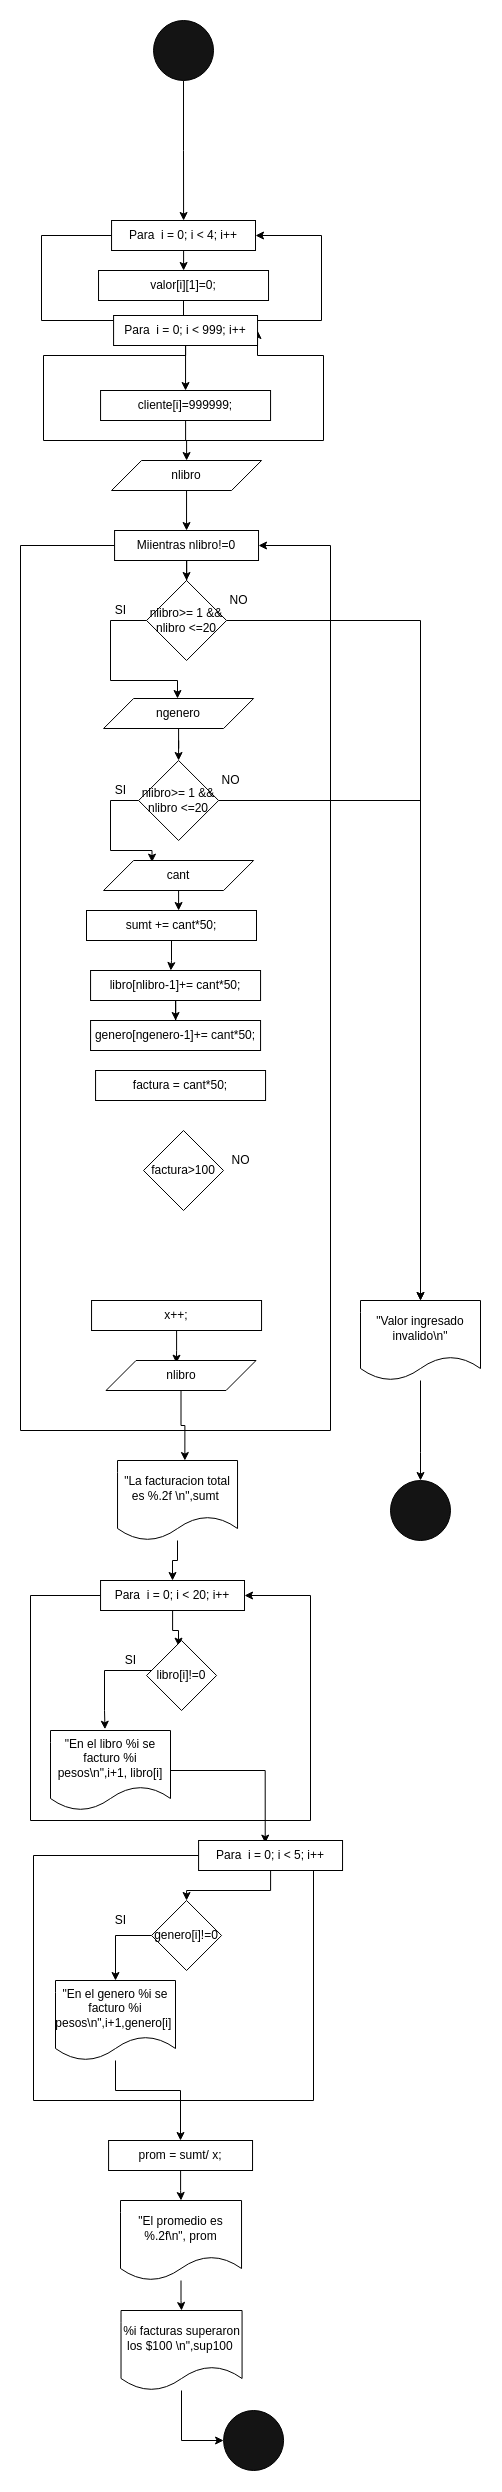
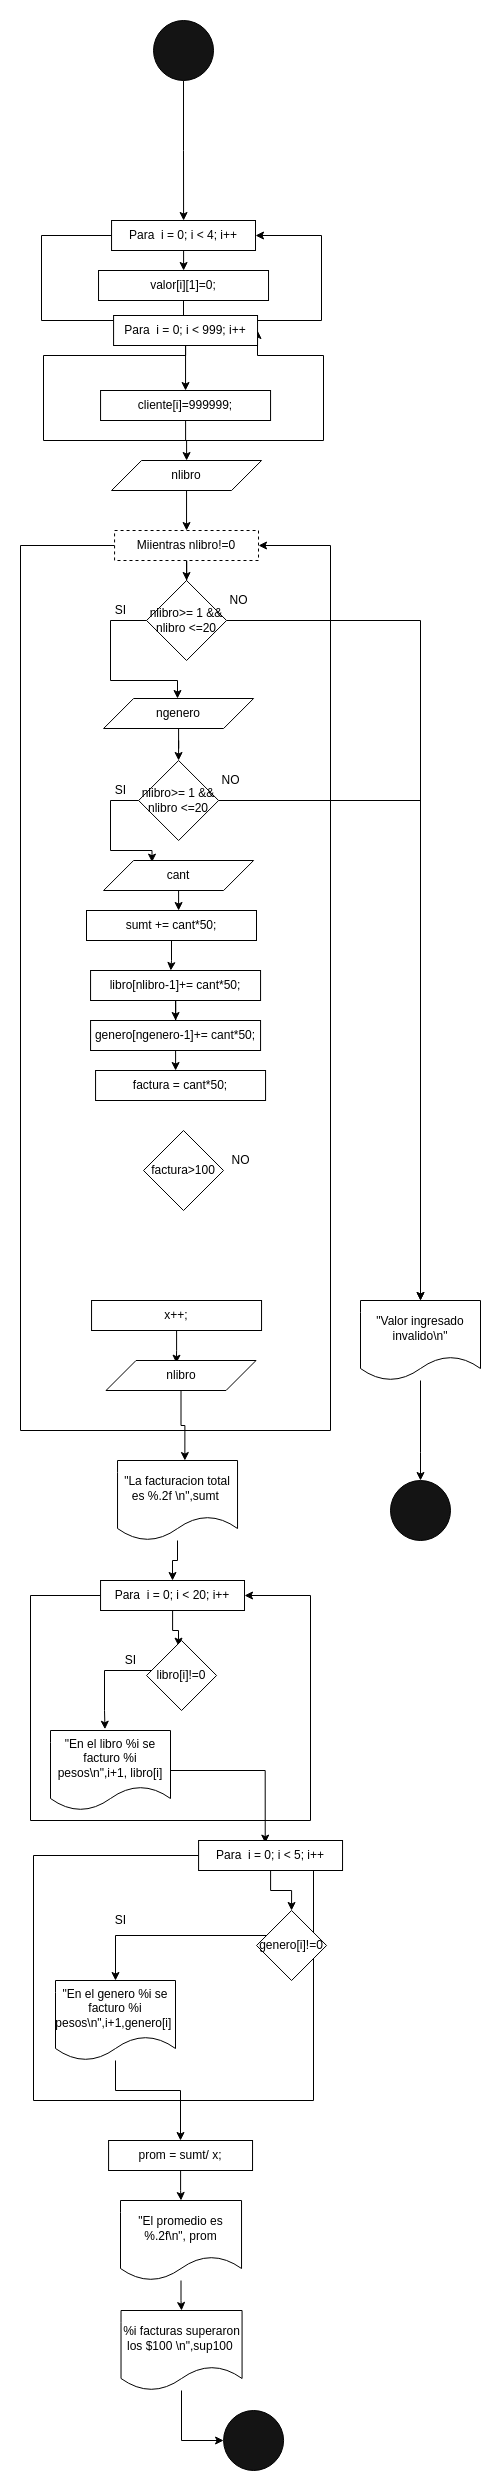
- <mxCell id="4" value="Miientras&amp;nbsp;nlibro!=0" style="rounded=0;whiteSpace=wrap;html=1;" parent="1" vertex="1"><mxGeometry x="114.07" y="530" width="143.96" height="30" as="geometry" /></mxCell>
+ <mxCell id="4" value="Miientras&amp;nbsp;nlibro!=0" style="rounded=0;whiteSpace=wrap;html=1;dashed=1;" parent="1" vertex="1"><mxGeometry x="114.07" y="530" width="143.96" height="30" as="geometry" /></mxCell>
+ <mxCell id="27" style="edgeStyle=orthogonalEdgeStyle;rounded=0;orthogonalLoop=1;jettySize=auto;html=1;entryX=0.472;entryY=0.021;entryDx=0;entryDy=0;entryPerimeter=0;" parent="1" source="28" target="29" edge="1"><mxGeometry relative="1" as="geometry" /></mxCell>
- <mxCell id="57" value="genero[i]!=0" style="rhombus;whiteSpace=wrap;html=1;" parent="1" vertex="1"><mxGeometry x="151.05" y="1900" width="70" height="70" as="geometry" /></mxCell>
+ <mxCell id="57" value="genero[i]!=0" style="rhombus;whiteSpace=wrap;html=1;" parent="1" vertex="1"><mxGeometry x="256.05" y="1910" width="70" height="70" as="geometry" /></mxCell>
